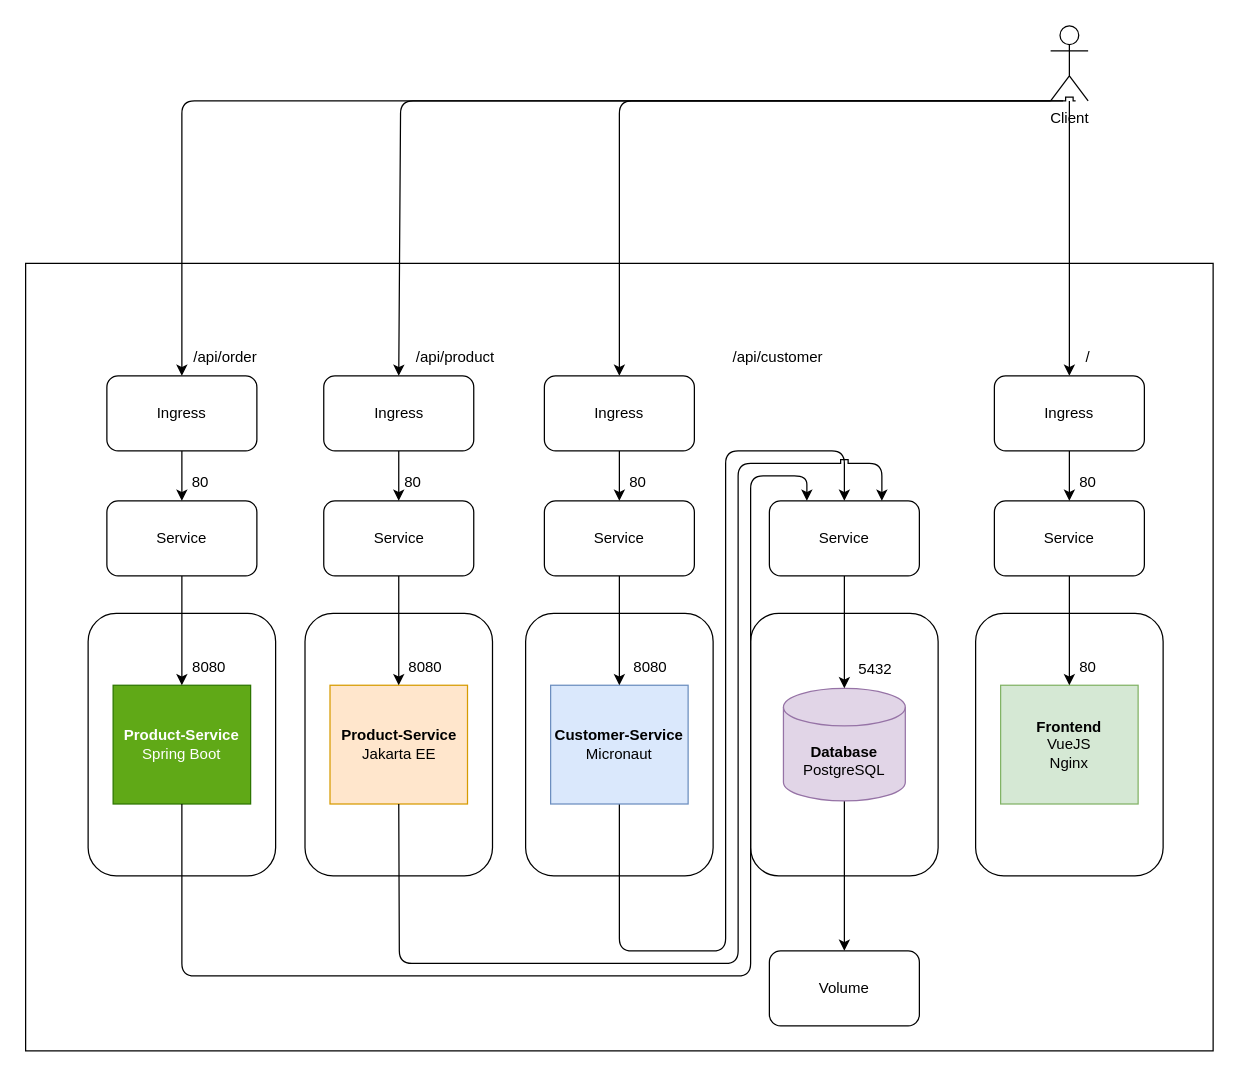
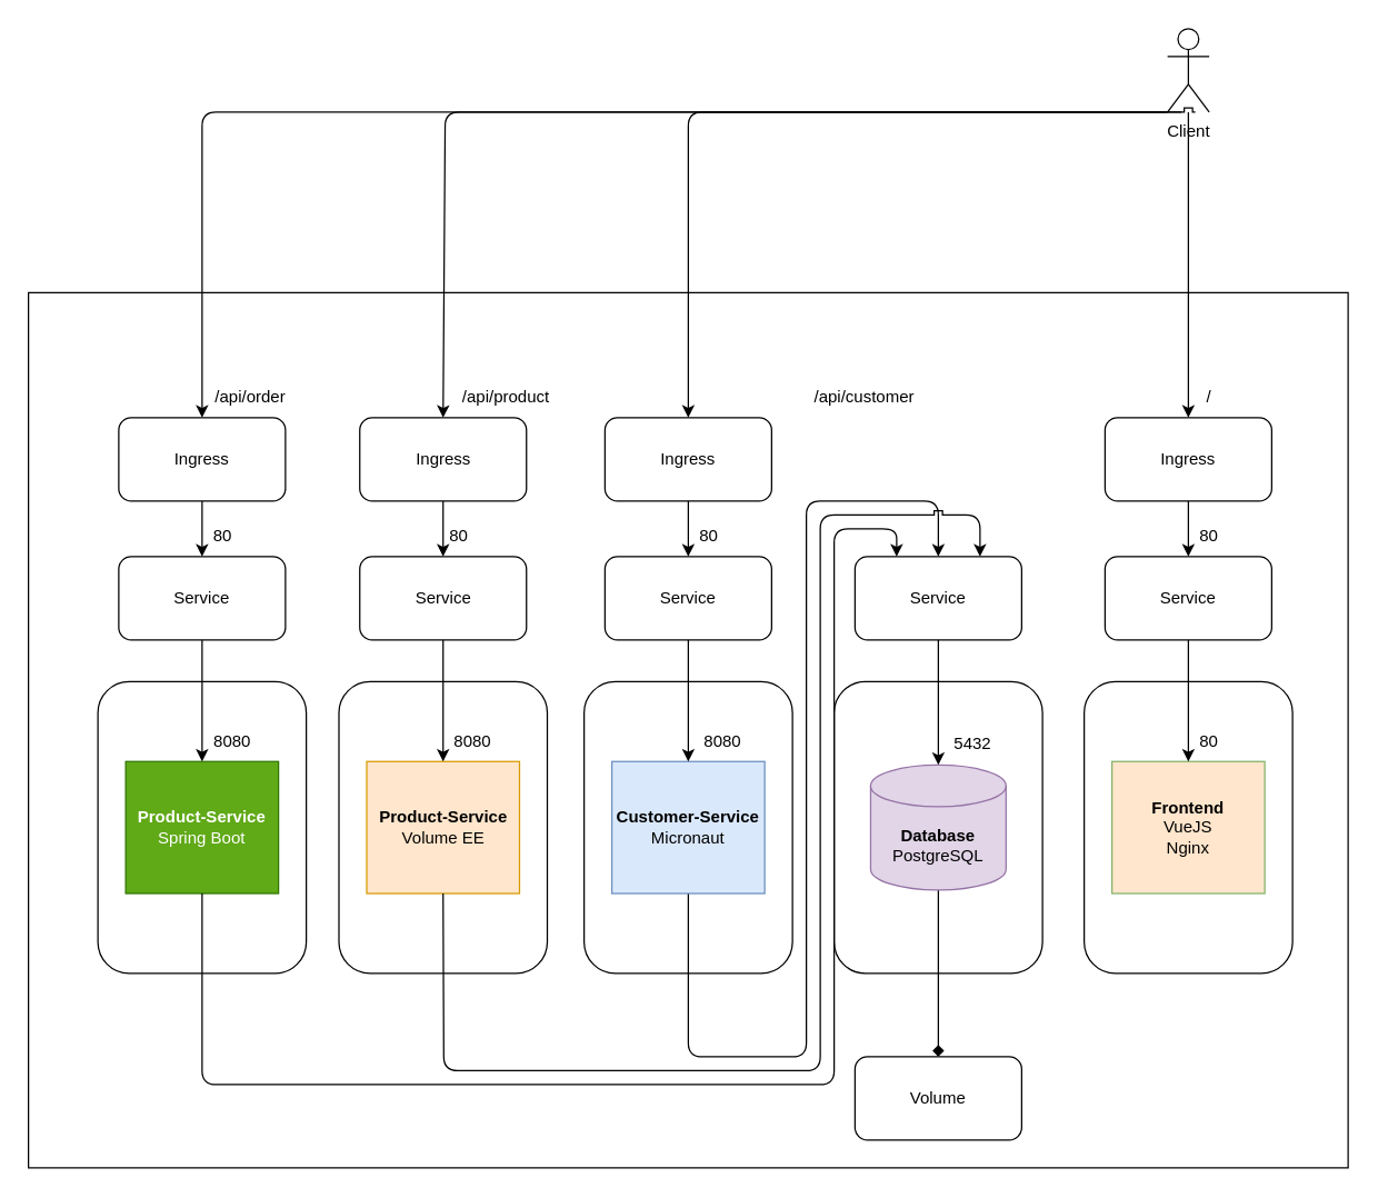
- <mxCell id="12" value="&lt;b&gt;Product-Service&lt;br&gt;&lt;/b&gt;Jakarta EE" style="rounded=0;whiteSpace=wrap;html=1;fillColor=#ffe6cc;strokeColor=#d79b00;" parent="1" vertex="1"><mxGeometry x="263.5" y="547.5" width="110" height="95" as="geometry" /></mxCell>
+ <mxCell id="12" value="&lt;b&gt;Product-Service&lt;br&gt;&lt;/b&gt;Volume EE" style="rounded=0;whiteSpace=wrap;html=1;fillColor=#ffe6cc;strokeColor=#d79b00;" parent="1" vertex="1"><mxGeometry x="263.5" y="547.5" width="110" height="95" as="geometry" /></mxCell>
- <mxCell id="16" value="&lt;b&gt;Frontend&lt;/b&gt;&lt;br&gt;VueJS&lt;br&gt;Nginx" style="rounded=0;whiteSpace=wrap;html=1;fillColor=#d5e8d4;strokeColor=#82b366;" parent="1" vertex="1"><mxGeometry x="800" y="547.5" width="110" height="95" as="geometry" /></mxCell>
+ <mxCell id="16" value="&lt;b&gt;Frontend&lt;/b&gt;&lt;br&gt;VueJS&lt;br&gt;Nginx" style="rounded=0;whiteSpace=wrap;html=1;fillColor=#ffe6cc;strokeColor=#82b366;" parent="1" vertex="1"><mxGeometry x="800" y="547.5" width="110" height="95" as="geometry" /></mxCell>
- <mxCell id="15" style="edgeStyle=none;html=1;exitX=0.5;exitY=1;exitDx=0;exitDy=0;exitPerimeter=0;" edge="1" parent="1" source="17" target="18"><mxGeometry relative="1" as="geometry" /></mxCell>
+ <mxCell id="15" style="edgeStyle=none;html=1;exitX=0.5;exitY=1;exitDx=0;exitDy=0;exitPerimeter=0;endArrow=diamond;" edge="1" parent="1" source="17" target="18"><mxGeometry relative="1" as="geometry" /></mxCell>
